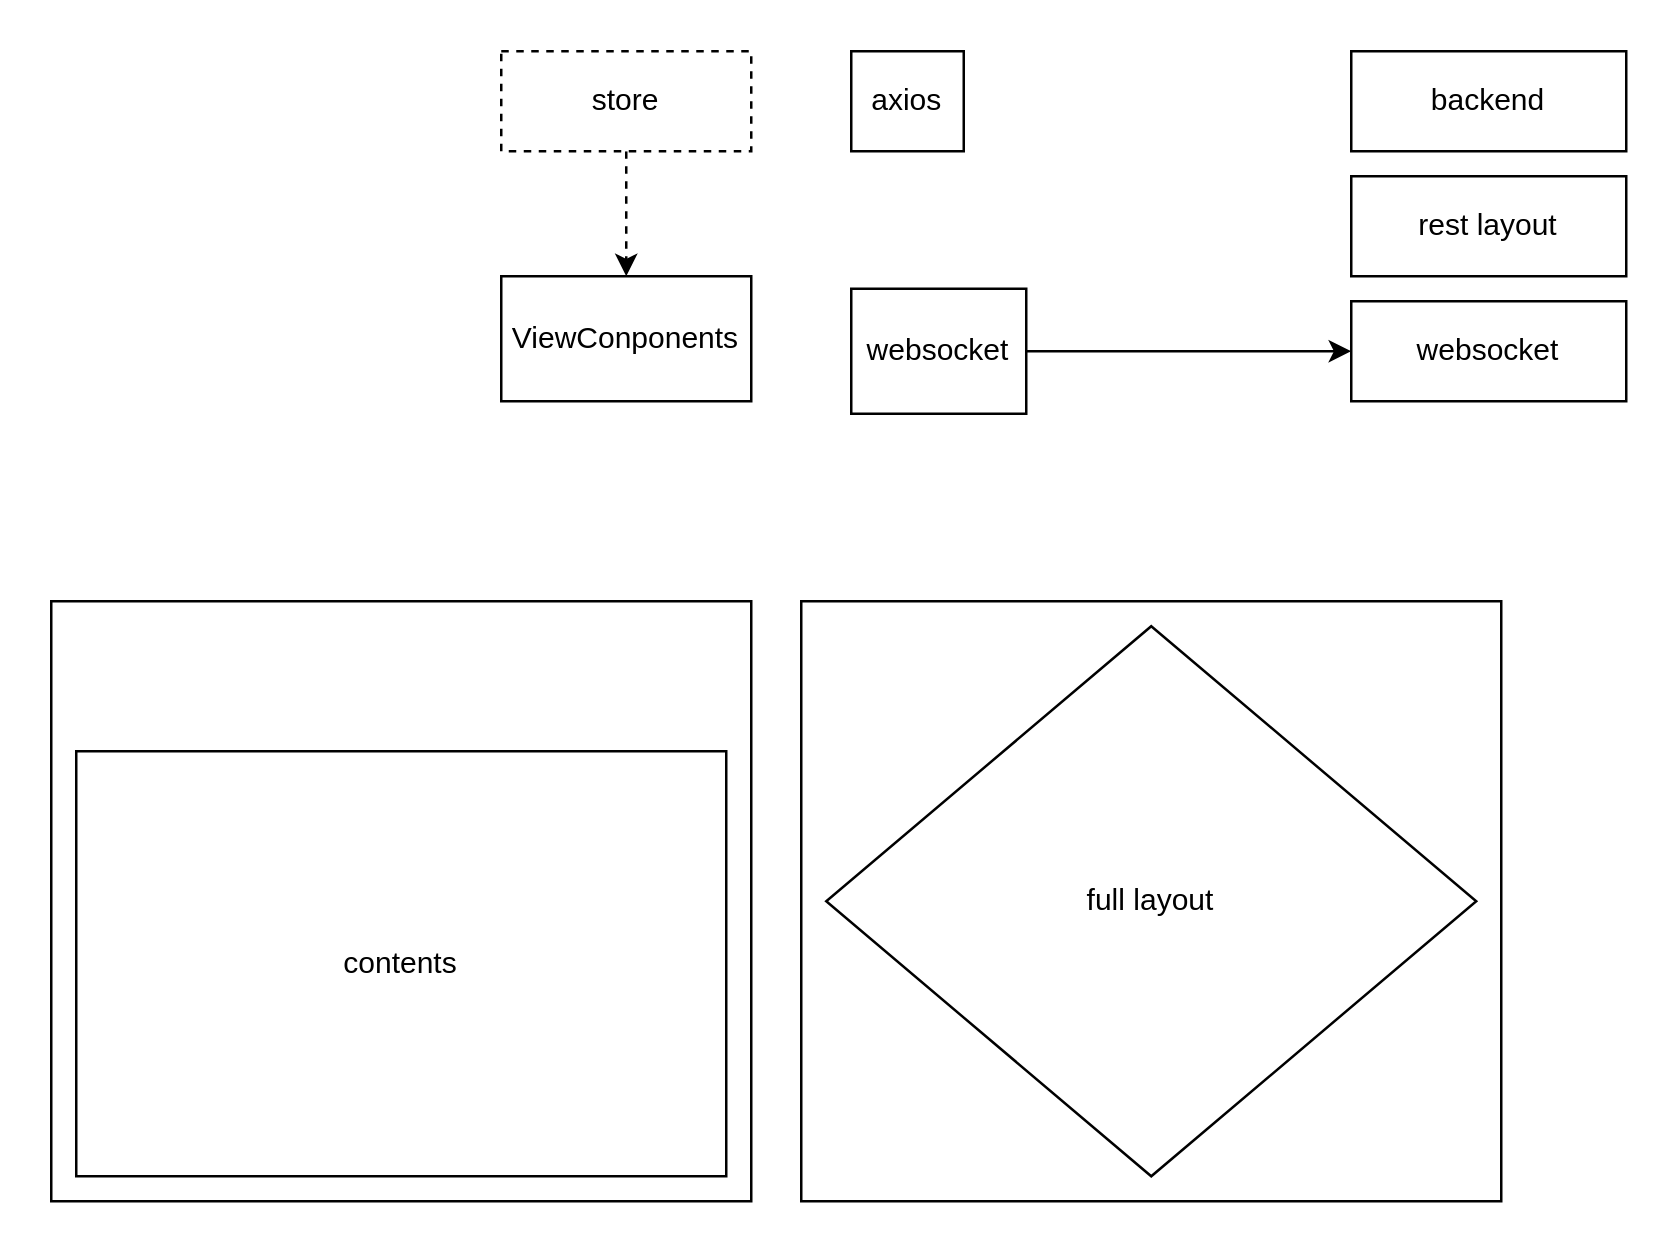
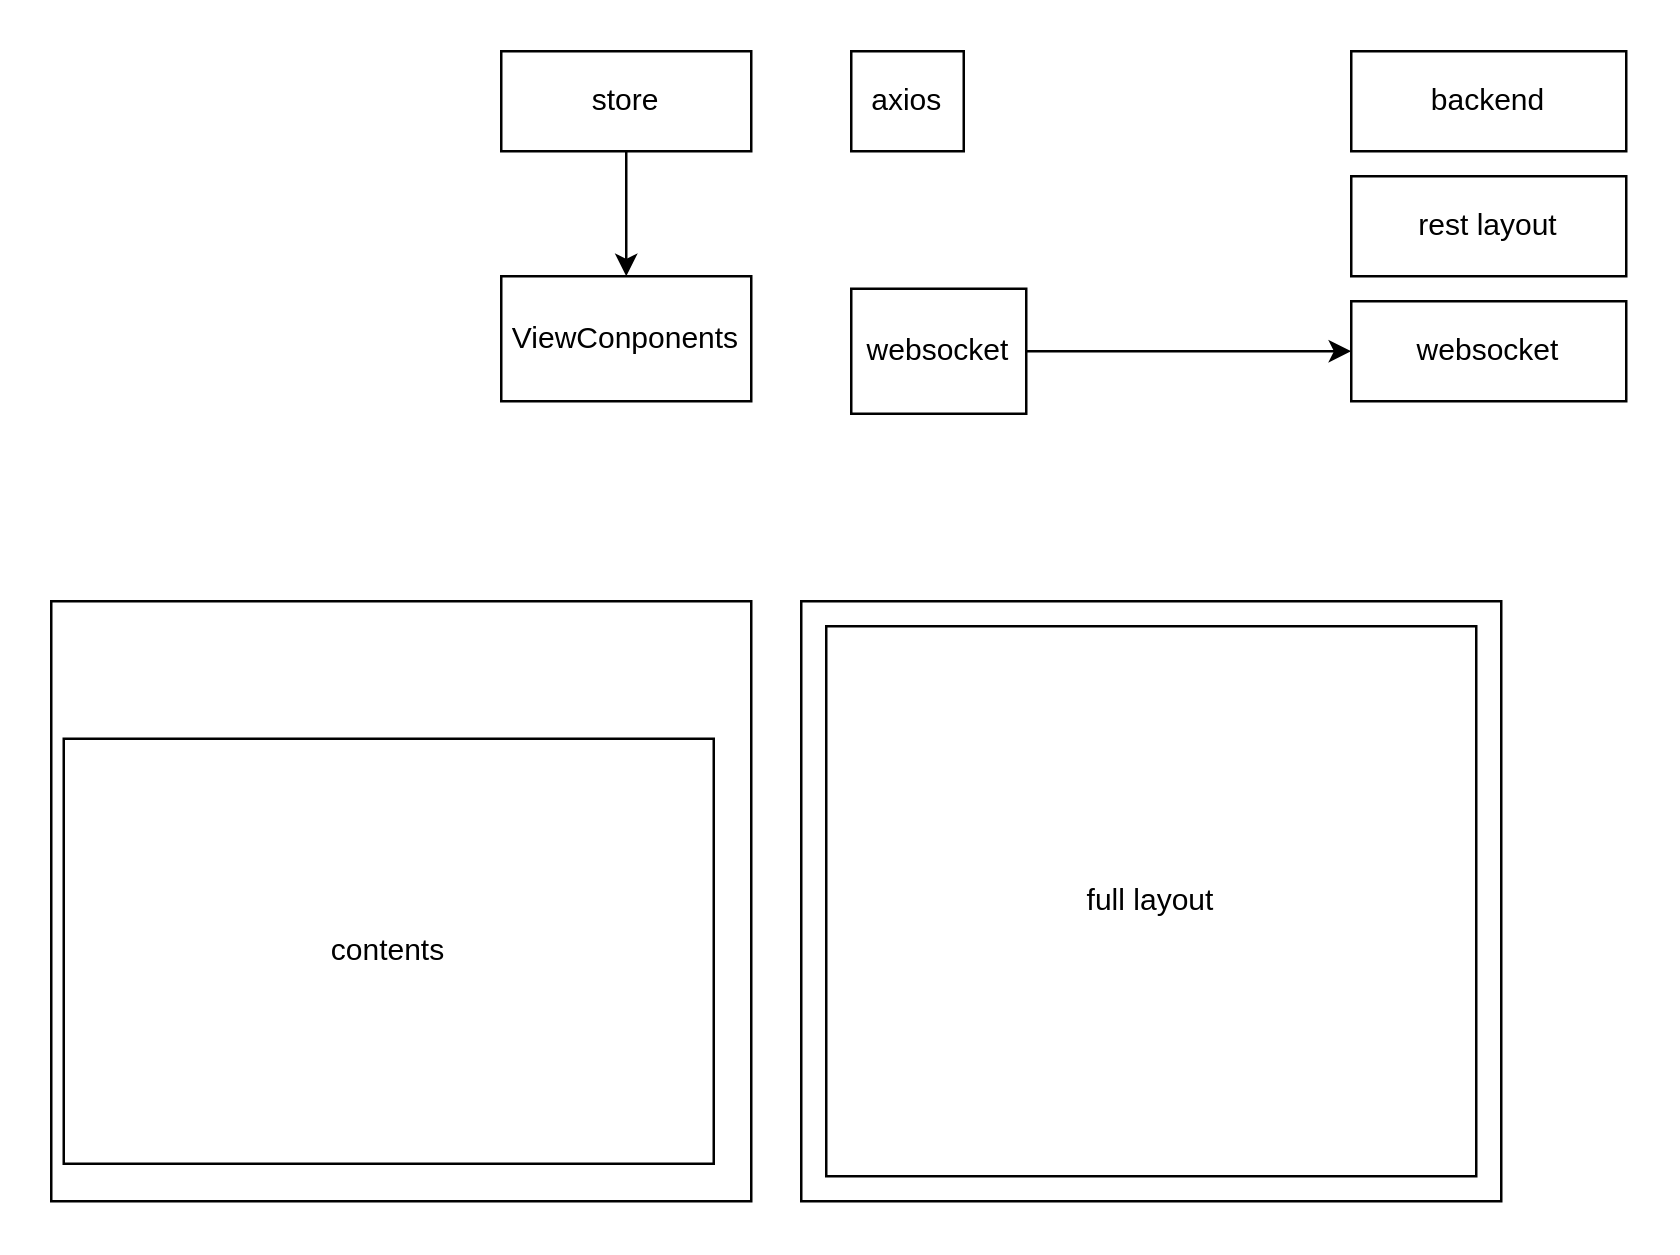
- <mxCell id="3" value="store" style="rounded=0;whiteSpace=wrap;html=1;dashed=1;" vertex="1" parent="1"><mxGeometry x="200" y="20" width="100" height="40" as="geometry" /></mxCell>
+ <mxCell id="3" value="store" style="rounded=0;whiteSpace=wrap;html=1;" vertex="1" parent="1"><mxGeometry x="200" y="20" width="100" height="40" as="geometry" /></mxCell>
- <mxCell id="2" style="edgeStyle=none;html=1;entryX=0.5;entryY=0;entryDx=0;entryDy=0;dashed=1;" edge="1" parent="1" source="3" target="5"><mxGeometry relative="1" as="geometry" /></mxCell>
+ <mxCell id="2" style="edgeStyle=none;html=1;entryX=0.5;entryY=0;entryDx=0;entryDy=0;" edge="1" parent="1" source="3" target="5"><mxGeometry relative="1" as="geometry" /></mxCell>
- <mxCell id="14" value="full layout" style="rhombus;whiteSpace=wrap;html=1;" vertex="1" parent="1"><mxGeometry x="330" y="250" width="260" height="220" as="geometry" /></mxCell>
+ <mxCell id="14" value="full layout" style="rounded=0;whiteSpace=wrap;html=1;" vertex="1" parent="1"><mxGeometry x="330" y="250" width="260" height="220" as="geometry" /></mxCell>
- <mxCell id="12" value="contents" style="rounded=0;whiteSpace=wrap;html=1;" vertex="1" parent="1"><mxGeometry x="30" y="300" width="260" height="170" as="geometry" /></mxCell>
+ <mxCell id="12" value="contents" style="rounded=0;whiteSpace=wrap;html=1;" vertex="1" parent="1"><mxGeometry x="25" y="295" width="260" height="170" as="geometry" /></mxCell>
